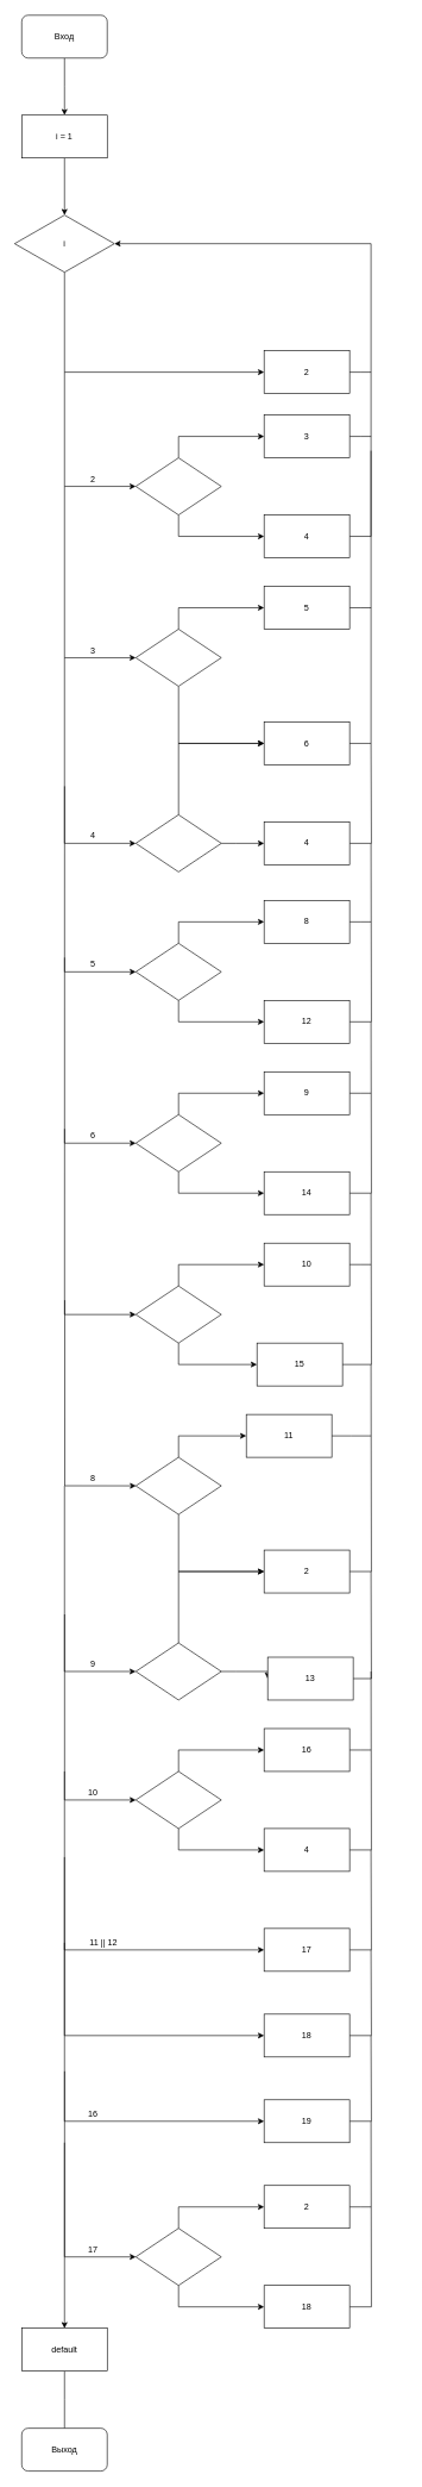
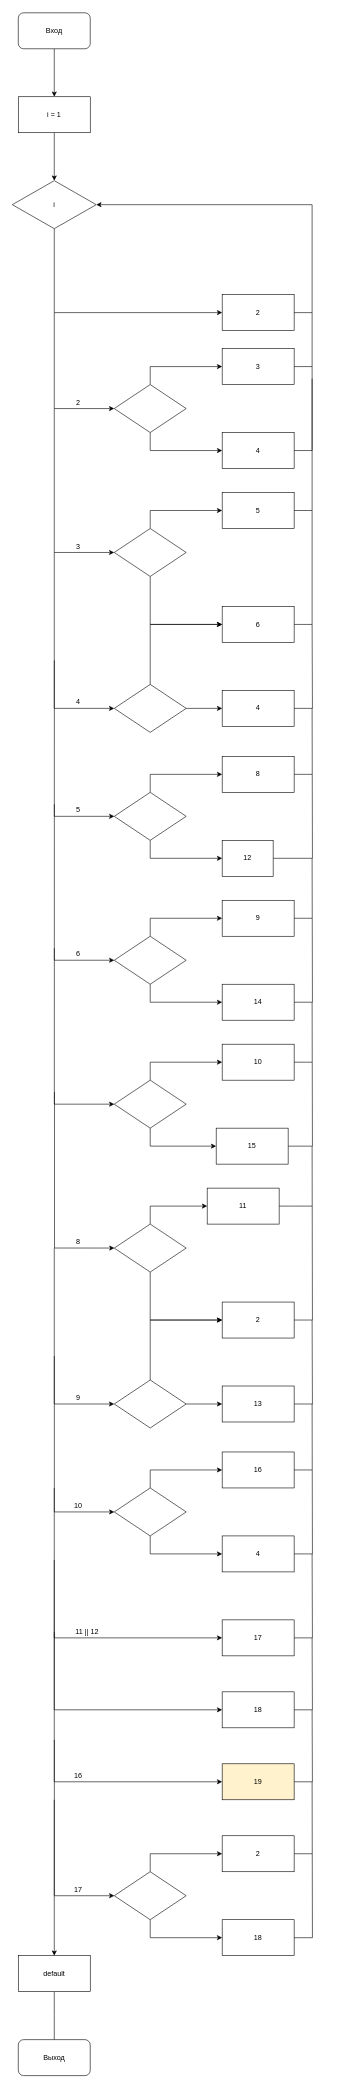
- <mxCell id="43" value="12" style="rounded=0;whiteSpace=wrap;html=1;" vertex="1" parent="1"><mxGeometry x="370" y="1400" width="120" height="60" as="geometry" /></mxCell>
+ <mxCell id="43" value="12" style="rounded=0;whiteSpace=wrap;html=1;" vertex="1" parent="1"><mxGeometry x="370" y="1400" width="85" height="60" as="geometry" /></mxCell>
- <mxCell id="75" value="13" style="rounded=0;whiteSpace=wrap;html=1;" vertex="1" parent="1"><mxGeometry x="375" y="2320" width="120" height="60" as="geometry" /></mxCell>
+ <mxCell id="75" value="13" style="rounded=0;whiteSpace=wrap;html=1;" vertex="1" parent="1"><mxGeometry x="370" y="2310" width="120" height="60" as="geometry" /></mxCell>
- <mxCell id="95" value="19" style="rounded=0;whiteSpace=wrap;html=1;" vertex="1" parent="1"><mxGeometry x="370" y="2940" width="120" height="60" as="geometry" /></mxCell>
+ <mxCell id="95" value="19" style="rounded=0;whiteSpace=wrap;html=1;fillColor=#fff2cc;" vertex="1" parent="1"><mxGeometry x="370" y="2940" width="120" height="60" as="geometry" /></mxCell>
